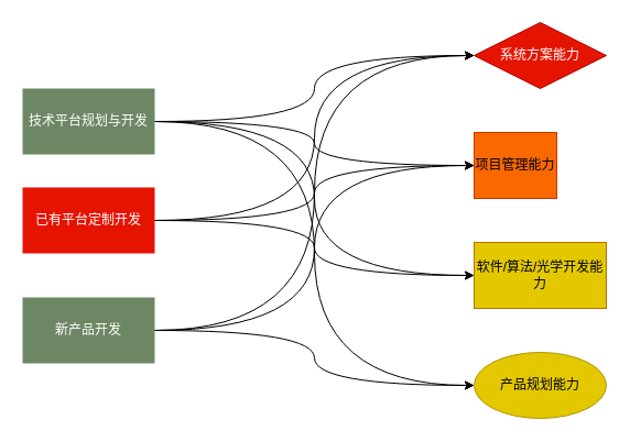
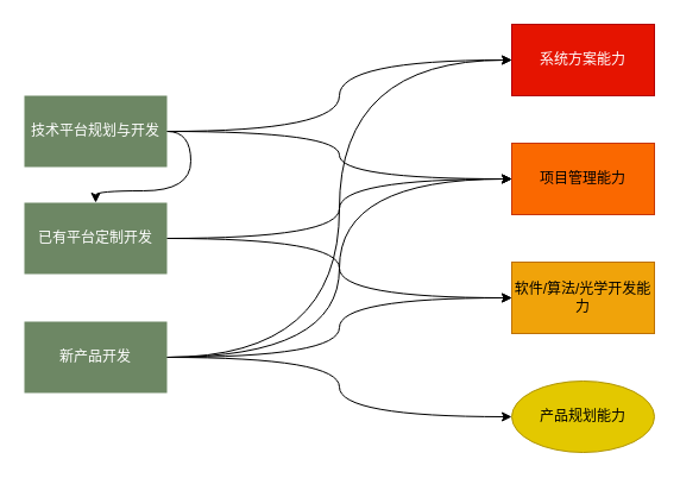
- <mxCell id="16" value="系统方案能力" style="rhombus;whiteSpace=wrap;html=1;fillColor=#e51400;strokeColor=#B20000;fontColor=#ffffff;" vertex="1" parent="1"><mxGeometry x="430" y="20" width="120" height="60" as="geometry" /></mxCell>
+ <mxCell id="16" value="系统方案能力" style="rounded=0;whiteSpace=wrap;html=1;fillColor=#e51400;strokeColor=#B20000;fontColor=#ffffff;" vertex="1" parent="1"><mxGeometry x="430" y="20" width="120" height="60" as="geometry" /></mxCell>
- <mxCell id="2" style="edgeStyle=orthogonalEdgeStyle;curved=1;rounded=0;orthogonalLoop=1;jettySize=auto;html=1;exitX=1;exitY=0.5;exitDx=0;exitDy=0;entryX=0;entryY=0.5;entryDx=0;entryDy=0;" edge="1" parent="1" source="5" target="16"><mxGeometry relative="1" as="geometry" /></mxCell>
- <mxCell id="6" style="edgeStyle=orthogonalEdgeStyle;curved=1;rounded=0;orthogonalLoop=1;jettySize=auto;html=1;exitX=1;exitY=0.5;exitDx=0;exitDy=0;entryX=0;entryY=0.5;entryDx=0;entryDy=0;" edge="1" parent="1" source="10" target="19"><mxGeometry relative="1" as="geometry" /></mxCell>
+ <mxCell id="6" style="edgeStyle=orthogonalEdgeStyle;curved=1;rounded=0;orthogonalLoop=1;jettySize=auto;html=1;exitX=1;exitY=0.5;exitDx=0;exitDy=0;" edge="1" parent="1" source="10" target="5"><mxGeometry relative="1" as="geometry" /></mxCell>
- <mxCell id="18" value="项目管理能力" style="rounded=0;whiteSpace=wrap;html=1;fillColor=#fa6800;strokeColor=#C73500;fontColor=#000000;" vertex="1" parent="1"><mxGeometry x="430" y="120" width="75" height="60" as="geometry" /></mxCell>
+ <mxCell id="18" value="项目管理能力" style="rounded=0;whiteSpace=wrap;html=1;fillColor=#fa6800;strokeColor=#C73500;fontColor=#000000;" vertex="1" parent="1"><mxGeometry x="430" y="120" width="120" height="60" as="geometry" /></mxCell>
- <mxCell id="5" value="已有平台定制开发" style="rounded=0;whiteSpace=wrap;html=1;fillColor=#e51400;strokeColor=none;fontColor=#ffffff;" vertex="1" parent="1"><mxGeometry x="20" y="170" width="120" height="60" as="geometry" /></mxCell>
+ <mxCell id="5" value="已有平台定制开发" style="rounded=0;whiteSpace=wrap;html=1;fillColor=#6d8764;strokeColor=none;fontColor=#ffffff;" vertex="1" parent="1"><mxGeometry x="20" y="170" width="120" height="60" as="geometry" /></mxCell>
- <mxCell id="8" style="edgeStyle=orthogonalEdgeStyle;curved=1;rounded=0;orthogonalLoop=1;jettySize=auto;html=1;exitX=1;exitY=0.5;exitDx=0;exitDy=0;entryX=0;entryY=0.5;entryDx=0;entryDy=0;" edge="1" parent="1" source="10" target="17"><mxGeometry relative="1" as="geometry" /></mxCell>
- <mxCell id="17" value="软件/算法/光学开发能力" style="rounded=0;whiteSpace=wrap;html=1;fillColor=#e3c800;strokeColor=#BD7000;fontColor=#000000;" vertex="1" parent="1"><mxGeometry x="430" y="220" width="120" height="60" as="geometry" /></mxCell>
+ <mxCell id="17" value="软件/算法/光学开发能力" style="rounded=0;whiteSpace=wrap;html=1;fillColor=#f0a30a;strokeColor=#BD7000;fontColor=#000000;" vertex="1" parent="1"><mxGeometry x="430" y="220" width="120" height="60" as="geometry" /></mxCell>
+ <mxCell id="12" style="edgeStyle=orthogonalEdgeStyle;curved=1;rounded=0;orthogonalLoop=1;jettySize=auto;html=1;exitX=1;exitY=0.5;exitDx=0;exitDy=0;entryX=0;entryY=0.5;entryDx=0;entryDy=0;" edge="1" parent="1" source="15" target="17"><mxGeometry relative="1" as="geometry" /></mxCell>
